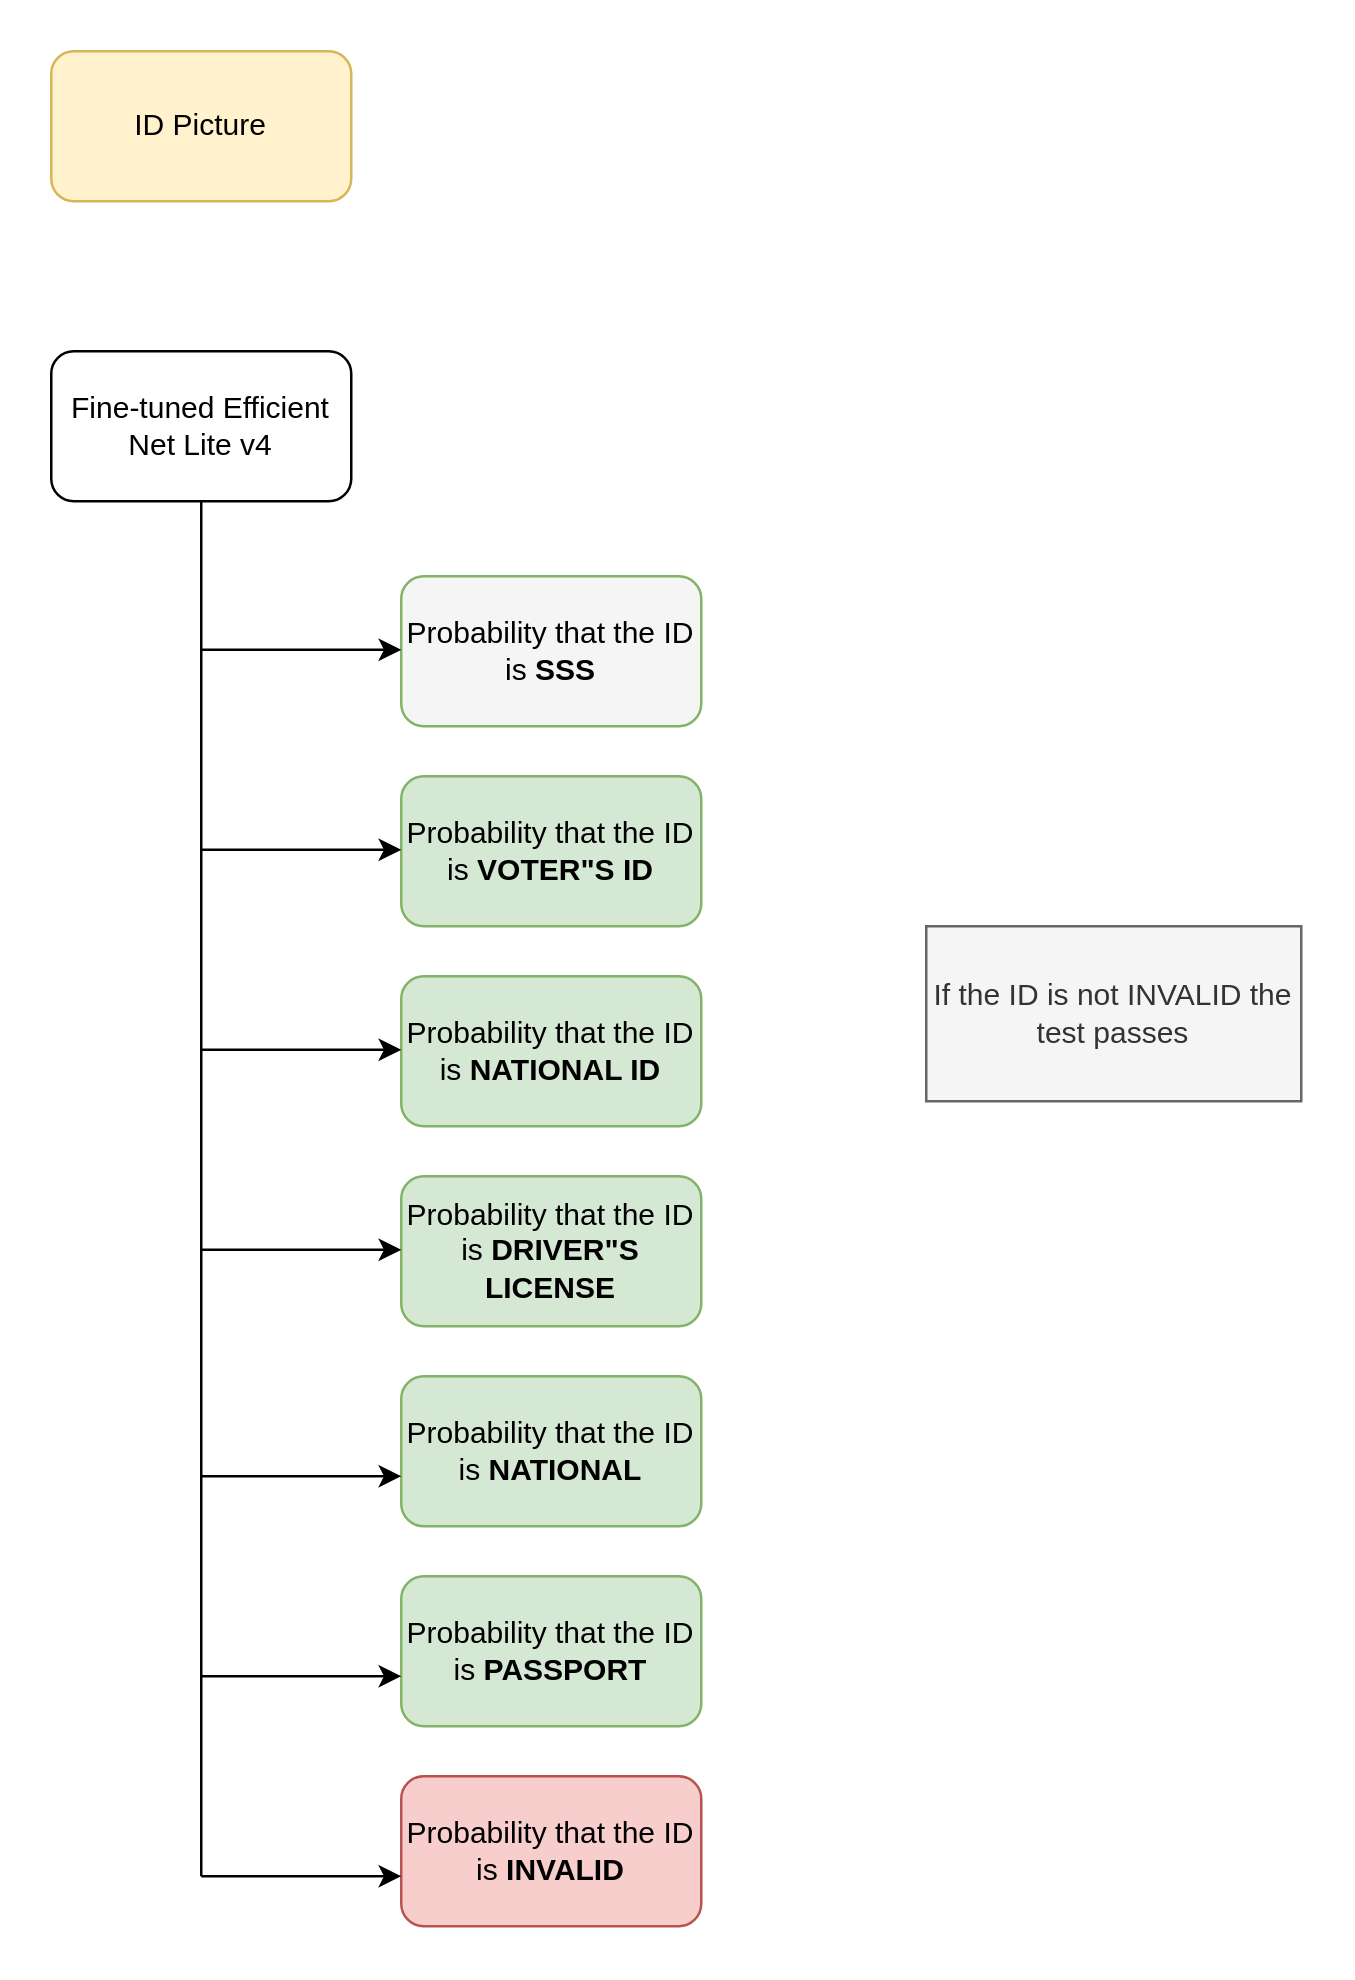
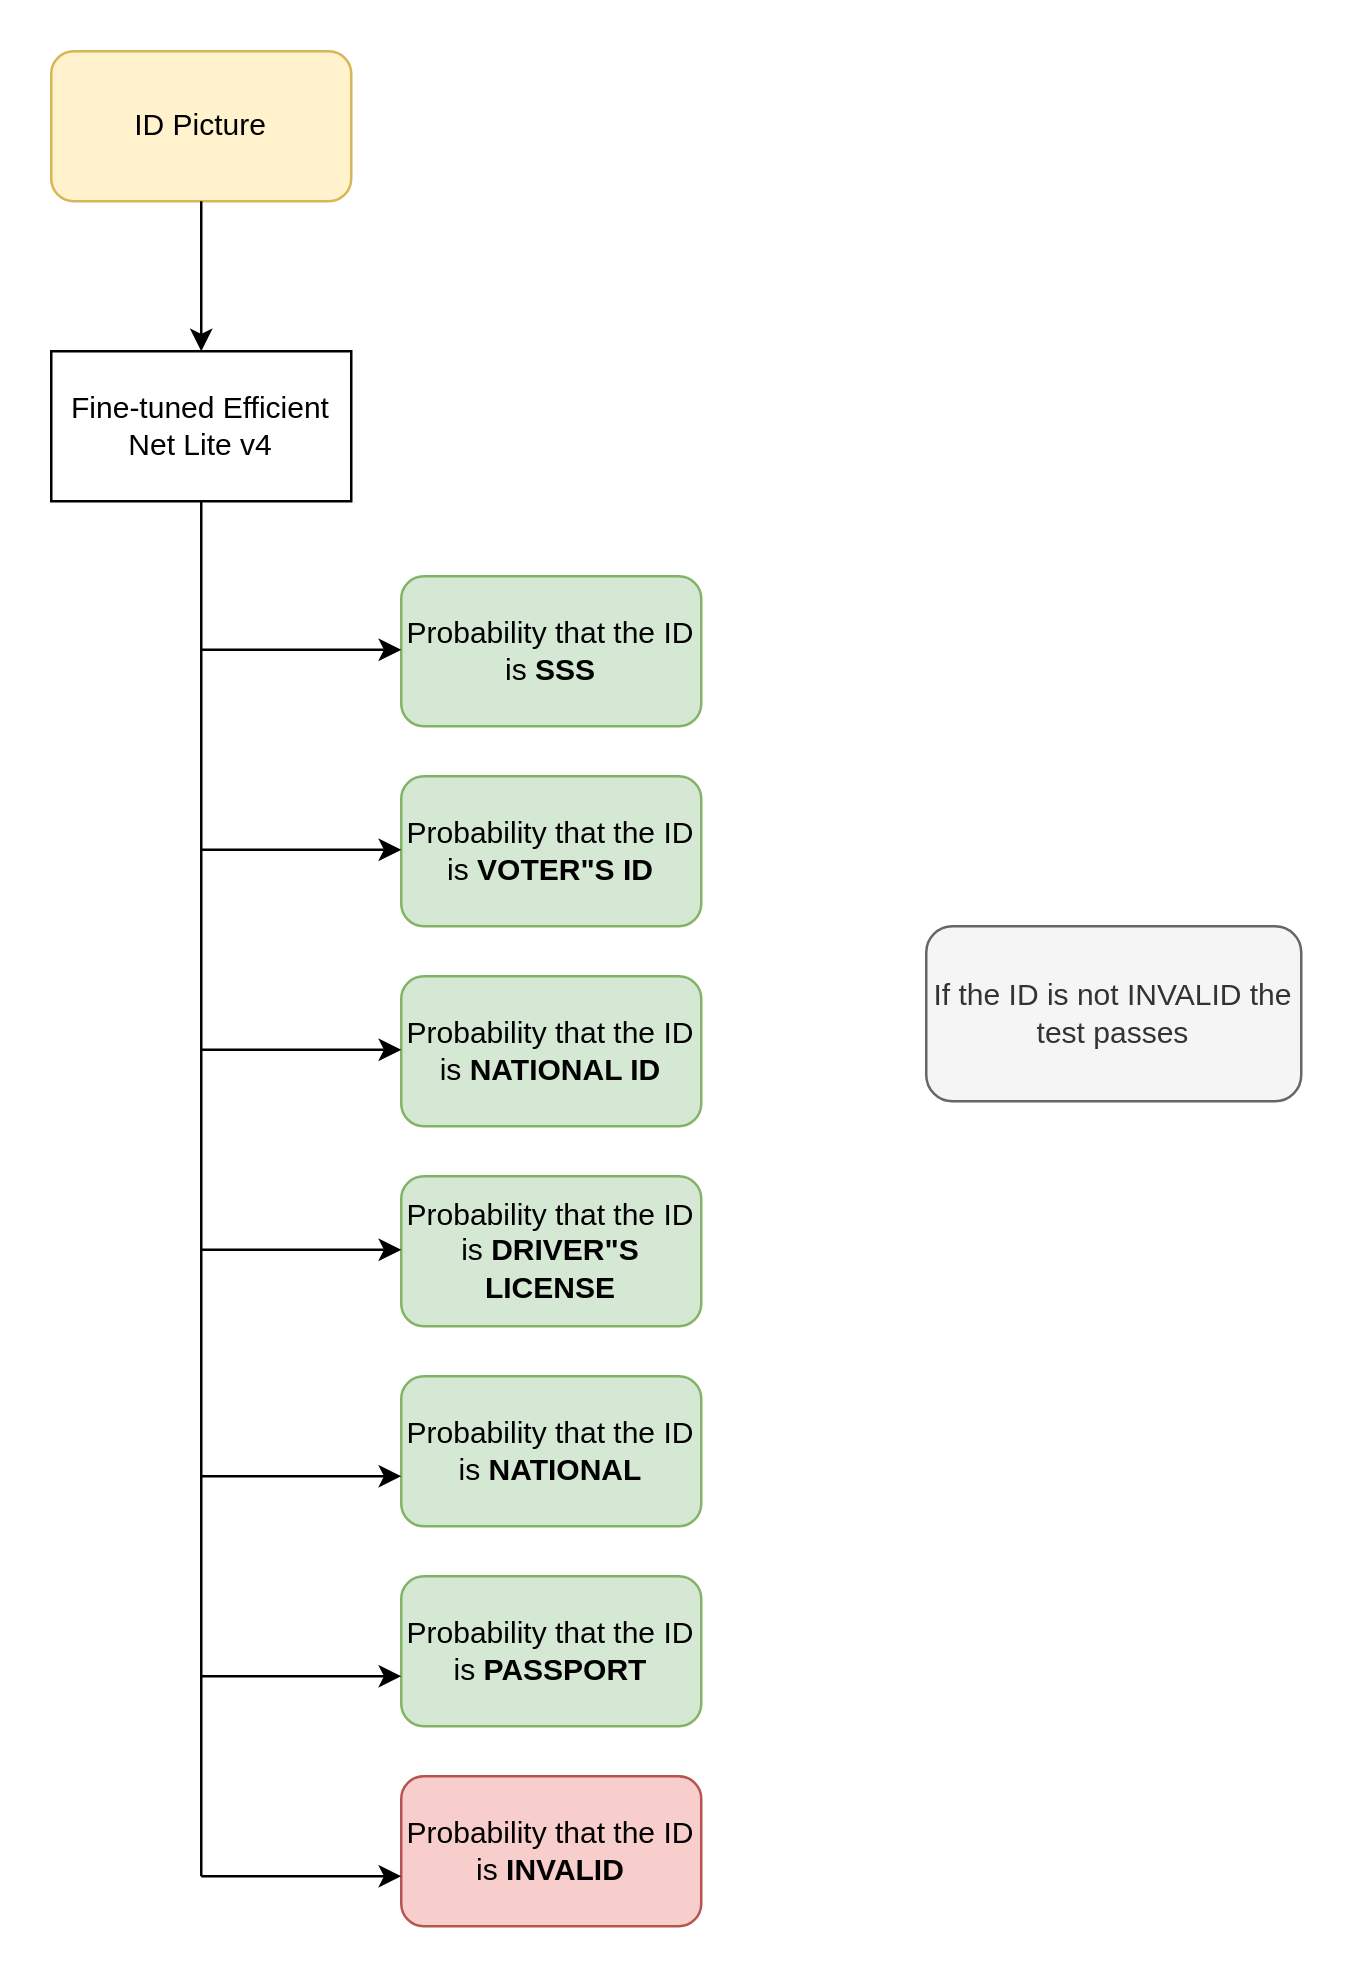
+ <mxCell id="15" value="" style="endArrow=classic;html=1;exitX=0.5;exitY=1;exitDx=0;exitDy=0;entryX=0.5;entryY=0;entryDx=0;entryDy=0;" parent="1" source="2" target="3" edge="1"><mxGeometry width="50" height="50" relative="1" as="geometry"><mxPoint x="130" y="230" as="sourcePoint" /><mxPoint x="180" y="180" as="targetPoint" /></mxGeometry></mxCell>
- <mxCell id="3" value="Fine-tuned Efficient Net Lite v4" style="whiteSpace=wrap;html=1;rounded=1;" parent="1" vertex="1"><mxGeometry x="20" y="140" width="120" height="60" as="geometry" /></mxCell>
+ <mxCell id="3" value="Fine-tuned Efficient Net Lite v4" style="rounded=0;whiteSpace=wrap;html=1;" parent="1" vertex="1"><mxGeometry x="20" y="140" width="120" height="60" as="geometry" /></mxCell>
- <mxCell id="6" value="Probability that the ID is &lt;b&gt;SSS&lt;/b&gt;" style="rounded=1;whiteSpace=wrap;html=1;fillColor=#f5f5f5;strokeColor=#82b366;" parent="1" vertex="1"><mxGeometry x="160" y="230" width="120" height="60" as="geometry" /></mxCell>
+ <mxCell id="6" value="Probability that the ID is &lt;b&gt;SSS&lt;/b&gt;" style="rounded=1;whiteSpace=wrap;html=1;fillColor=#d5e8d4;strokeColor=#82b366;" parent="1" vertex="1"><mxGeometry x="160" y="230" width="120" height="60" as="geometry" /></mxCell>
- <mxCell id="20" value="If the ID is not INVALID the test passes" style="rounded=0;whiteSpace=wrap;html=1;fillColor=#f5f5f5;strokeColor=#666666;fontColor=#333333;" parent="1" vertex="1"><mxGeometry x="370" y="370" width="150" height="70" as="geometry" /></mxCell>
+ <mxCell id="20" value="If the ID is not INVALID the test passes" style="whiteSpace=wrap;html=1;fillColor=#f5f5f5;strokeColor=#666666;fontColor=#333333;rounded=1;" parent="1" vertex="1"><mxGeometry x="370" y="370" width="150" height="70" as="geometry" /></mxCell>
